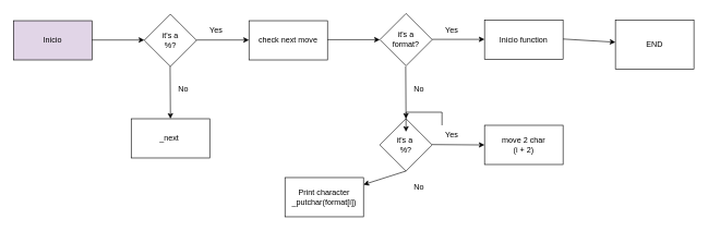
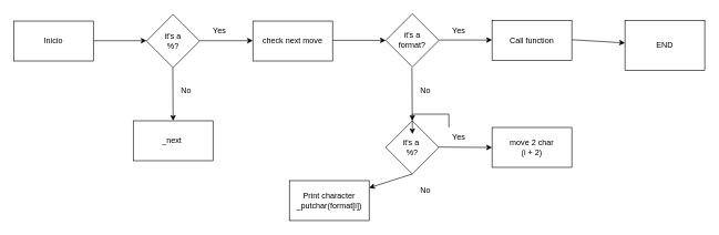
- <mxCell id="15" value="Inicio function" style="rounded=0;whiteSpace=wrap;html=1;" vertex="1" parent="1"><mxGeometry x="740" y="30" width="120" height="60" as="geometry" /></mxCell>
+ <mxCell id="15" value="Call function" style="rounded=0;whiteSpace=wrap;html=1;" vertex="1" parent="1"><mxGeometry x="740" y="30" width="120" height="60" as="geometry" /></mxCell>
- <mxCell id="2" value="Inicio" style="rounded=0;whiteSpace=wrap;html=1;fillColor=#e1d5e7;" vertex="1" parent="1"><mxGeometry x="20" y="31" width="120" height="60" as="geometry" /></mxCell>
+ <mxCell id="2" value="Inicio" style="rounded=0;whiteSpace=wrap;html=1;" vertex="1" parent="1"><mxGeometry x="20" y="31" width="120" height="60" as="geometry" /></mxCell>
